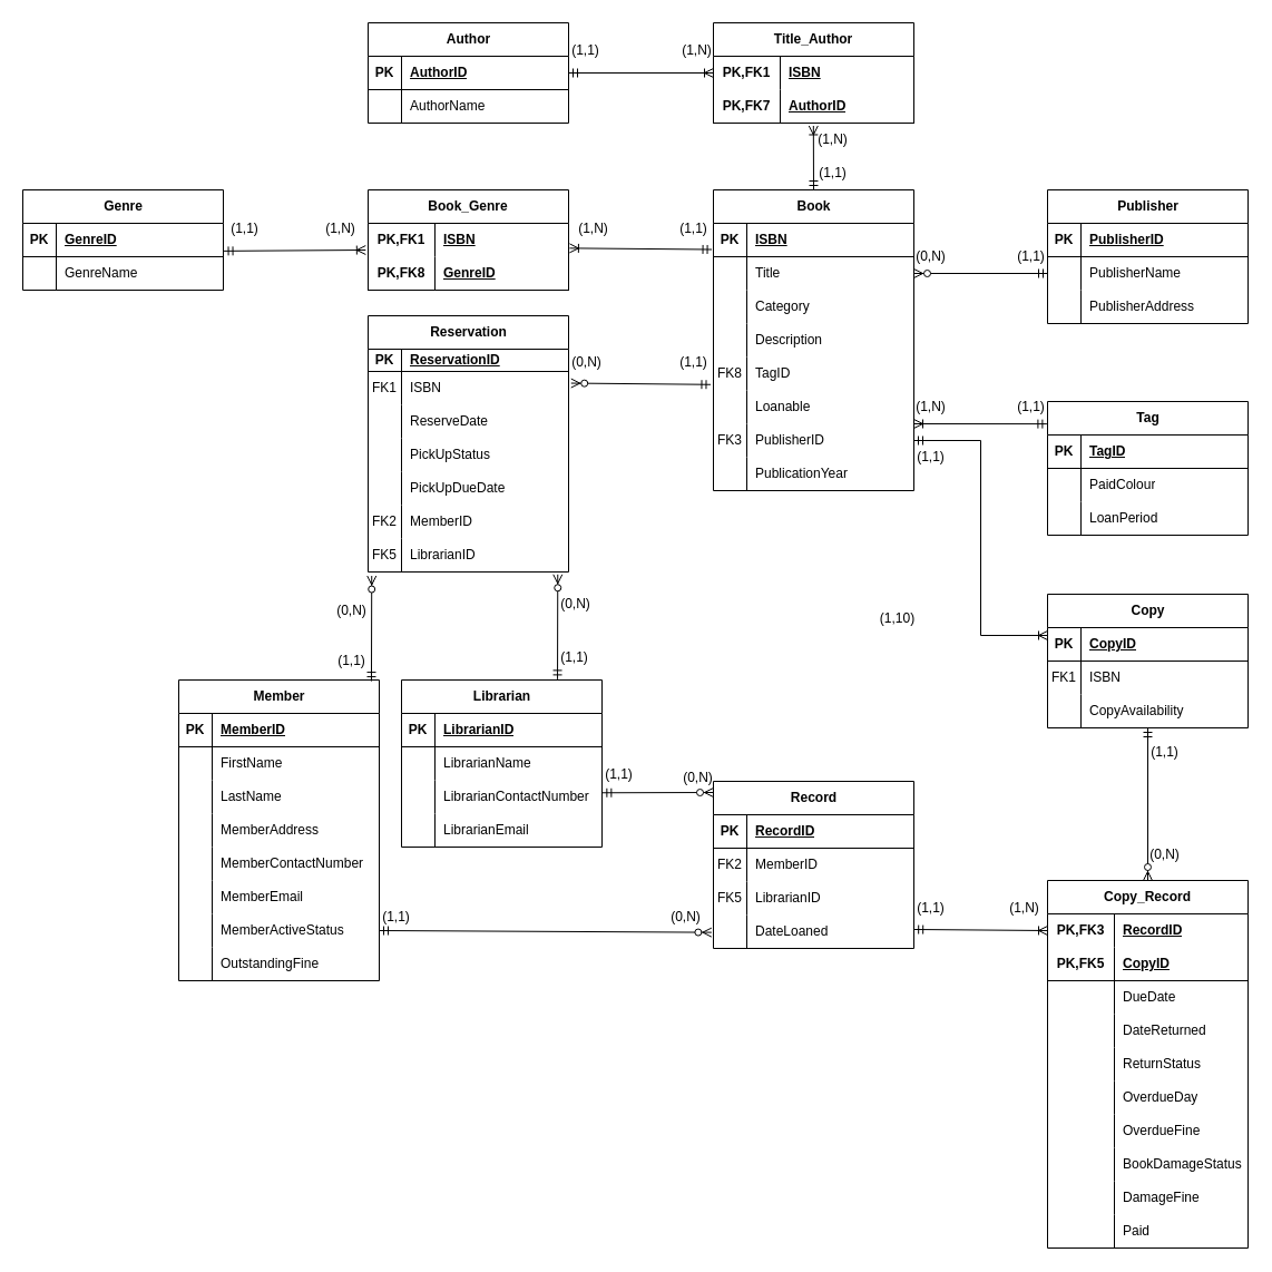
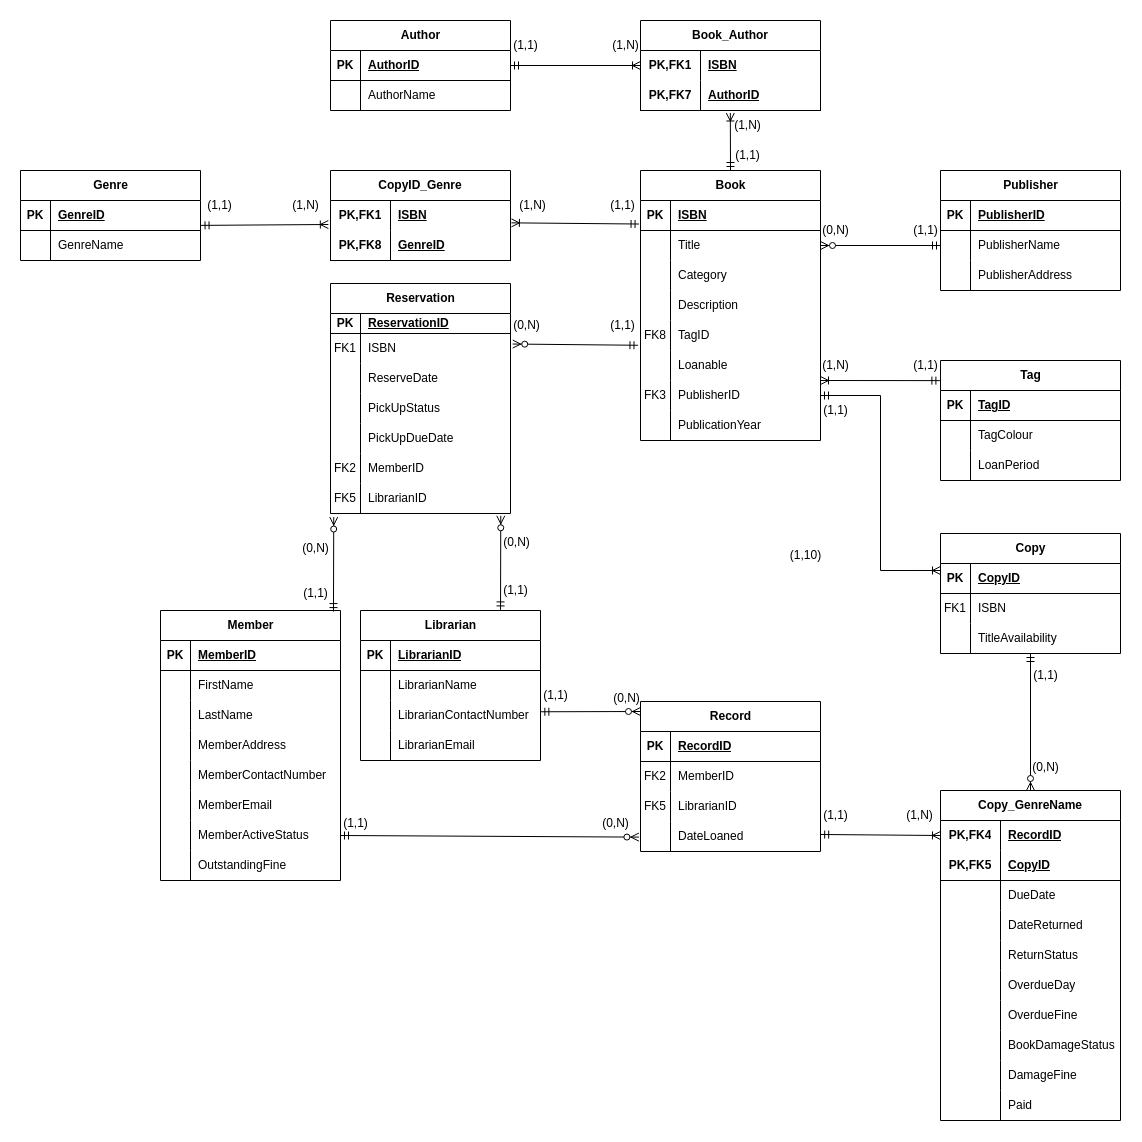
- <mxCell id="167" value="Title_Author" style="shape=table;startSize=30;container=1;collapsible=1;childLayout=tableLayout;fixedRows=1;rowLines=0;fontStyle=1;align=center;resizeLast=1;html=1;whiteSpace=wrap;" parent="1" vertex="1"><mxGeometry x="640" y="20" width="180" height="90" as="geometry" /></mxCell>
+ <mxCell id="167" value="Book_Author" style="shape=table;startSize=30;container=1;collapsible=1;childLayout=tableLayout;fixedRows=1;rowLines=0;fontStyle=1;align=center;resizeLast=1;html=1;whiteSpace=wrap;" parent="1" vertex="1"><mxGeometry x="640" y="20" width="180" height="90" as="geometry" /></mxCell>
- <mxCell id="184" value="Book_Genre" style="shape=table;startSize=30;container=1;collapsible=1;childLayout=tableLayout;fixedRows=1;rowLines=0;fontStyle=1;align=center;resizeLast=1;html=1;whiteSpace=wrap;" parent="1" vertex="1"><mxGeometry x="330" y="170" width="180" height="90" as="geometry" /></mxCell>
+ <mxCell id="184" value="CopyID_Genre" style="shape=table;startSize=30;container=1;collapsible=1;childLayout=tableLayout;fixedRows=1;rowLines=0;fontStyle=1;align=center;resizeLast=1;html=1;whiteSpace=wrap;" parent="1" vertex="1"><mxGeometry x="330" y="170" width="180" height="90" as="geometry" /></mxCell>
- <mxCell id="135" value="Paid&lt;span style=&quot;background-color: initial;&quot;&gt;Colour&lt;/span&gt;" style="shape=partialRectangle;connectable=0;fillColor=none;top=0;left=0;bottom=0;right=0;align=left;spacingLeft=6;overflow=hidden;whiteSpace=wrap;html=1;" parent="133" vertex="1"><mxGeometry x="30" width="150" height="30" as="geometry"><mxRectangle width="150" height="30" as="alternateBounds" /></mxGeometry></mxCell>
+ <mxCell id="135" value="Tag&lt;span style=&quot;background-color: initial;&quot;&gt;Colour&lt;/span&gt;" style="shape=partialRectangle;connectable=0;fillColor=none;top=0;left=0;bottom=0;right=0;align=left;spacingLeft=6;overflow=hidden;whiteSpace=wrap;html=1;" parent="133" vertex="1"><mxGeometry x="30" width="150" height="30" as="geometry"><mxRectangle width="150" height="30" as="alternateBounds" /></mxGeometry></mxCell>
- <mxCell id="36" value="Copy&lt;span style=&quot;background-color: initial;&quot;&gt;Availability&lt;/span&gt;" style="shape=partialRectangle;connectable=0;fillColor=none;top=0;left=0;bottom=0;right=0;align=left;spacingLeft=6;overflow=hidden;whiteSpace=wrap;html=1;" parent="34" vertex="1"><mxGeometry x="30" width="150" height="30" as="geometry"><mxRectangle width="150" height="30" as="alternateBounds" /></mxGeometry></mxCell>
+ <mxCell id="36" value="Title&lt;span style=&quot;background-color: initial;&quot;&gt;Availability&lt;/span&gt;" style="shape=partialRectangle;connectable=0;fillColor=none;top=0;left=0;bottom=0;right=0;align=left;spacingLeft=6;overflow=hidden;whiteSpace=wrap;html=1;" parent="34" vertex="1"><mxGeometry x="30" width="150" height="30" as="geometry"><mxRectangle width="150" height="30" as="alternateBounds" /></mxGeometry></mxCell>
- <mxCell id="200" value="Copy_Record" style="shape=table;startSize=30;container=1;collapsible=1;childLayout=tableLayout;fixedRows=1;rowLines=0;fontStyle=1;align=center;resizeLast=1;html=1;whiteSpace=wrap;" parent="1" vertex="1"><mxGeometry x="940" y="790" width="180" height="330" as="geometry" /></mxCell>
+ <mxCell id="200" value="Copy_GenreName" style="shape=table;startSize=30;container=1;collapsible=1;childLayout=tableLayout;fixedRows=1;rowLines=0;fontStyle=1;align=center;resizeLast=1;html=1;whiteSpace=wrap;" parent="1" vertex="1"><mxGeometry x="940" y="790" width="180" height="330" as="geometry" /></mxCell>
- <mxCell id="202" value="PK,FK3" style="shape=partialRectangle;connectable=0;fillColor=none;top=0;left=0;bottom=0;right=0;fontStyle=1;overflow=hidden;html=1;whiteSpace=wrap;" parent="201" vertex="1"><mxGeometry width="60" height="30" as="geometry"><mxRectangle width="60" height="30" as="alternateBounds" /></mxGeometry></mxCell>
+ <mxCell id="202" value="PK,FK4" style="shape=partialRectangle;connectable=0;fillColor=none;top=0;left=0;bottom=0;right=0;fontStyle=1;overflow=hidden;html=1;whiteSpace=wrap;" parent="201" vertex="1"><mxGeometry width="60" height="30" as="geometry"><mxRectangle width="60" height="30" as="alternateBounds" /></mxGeometry></mxCell>
